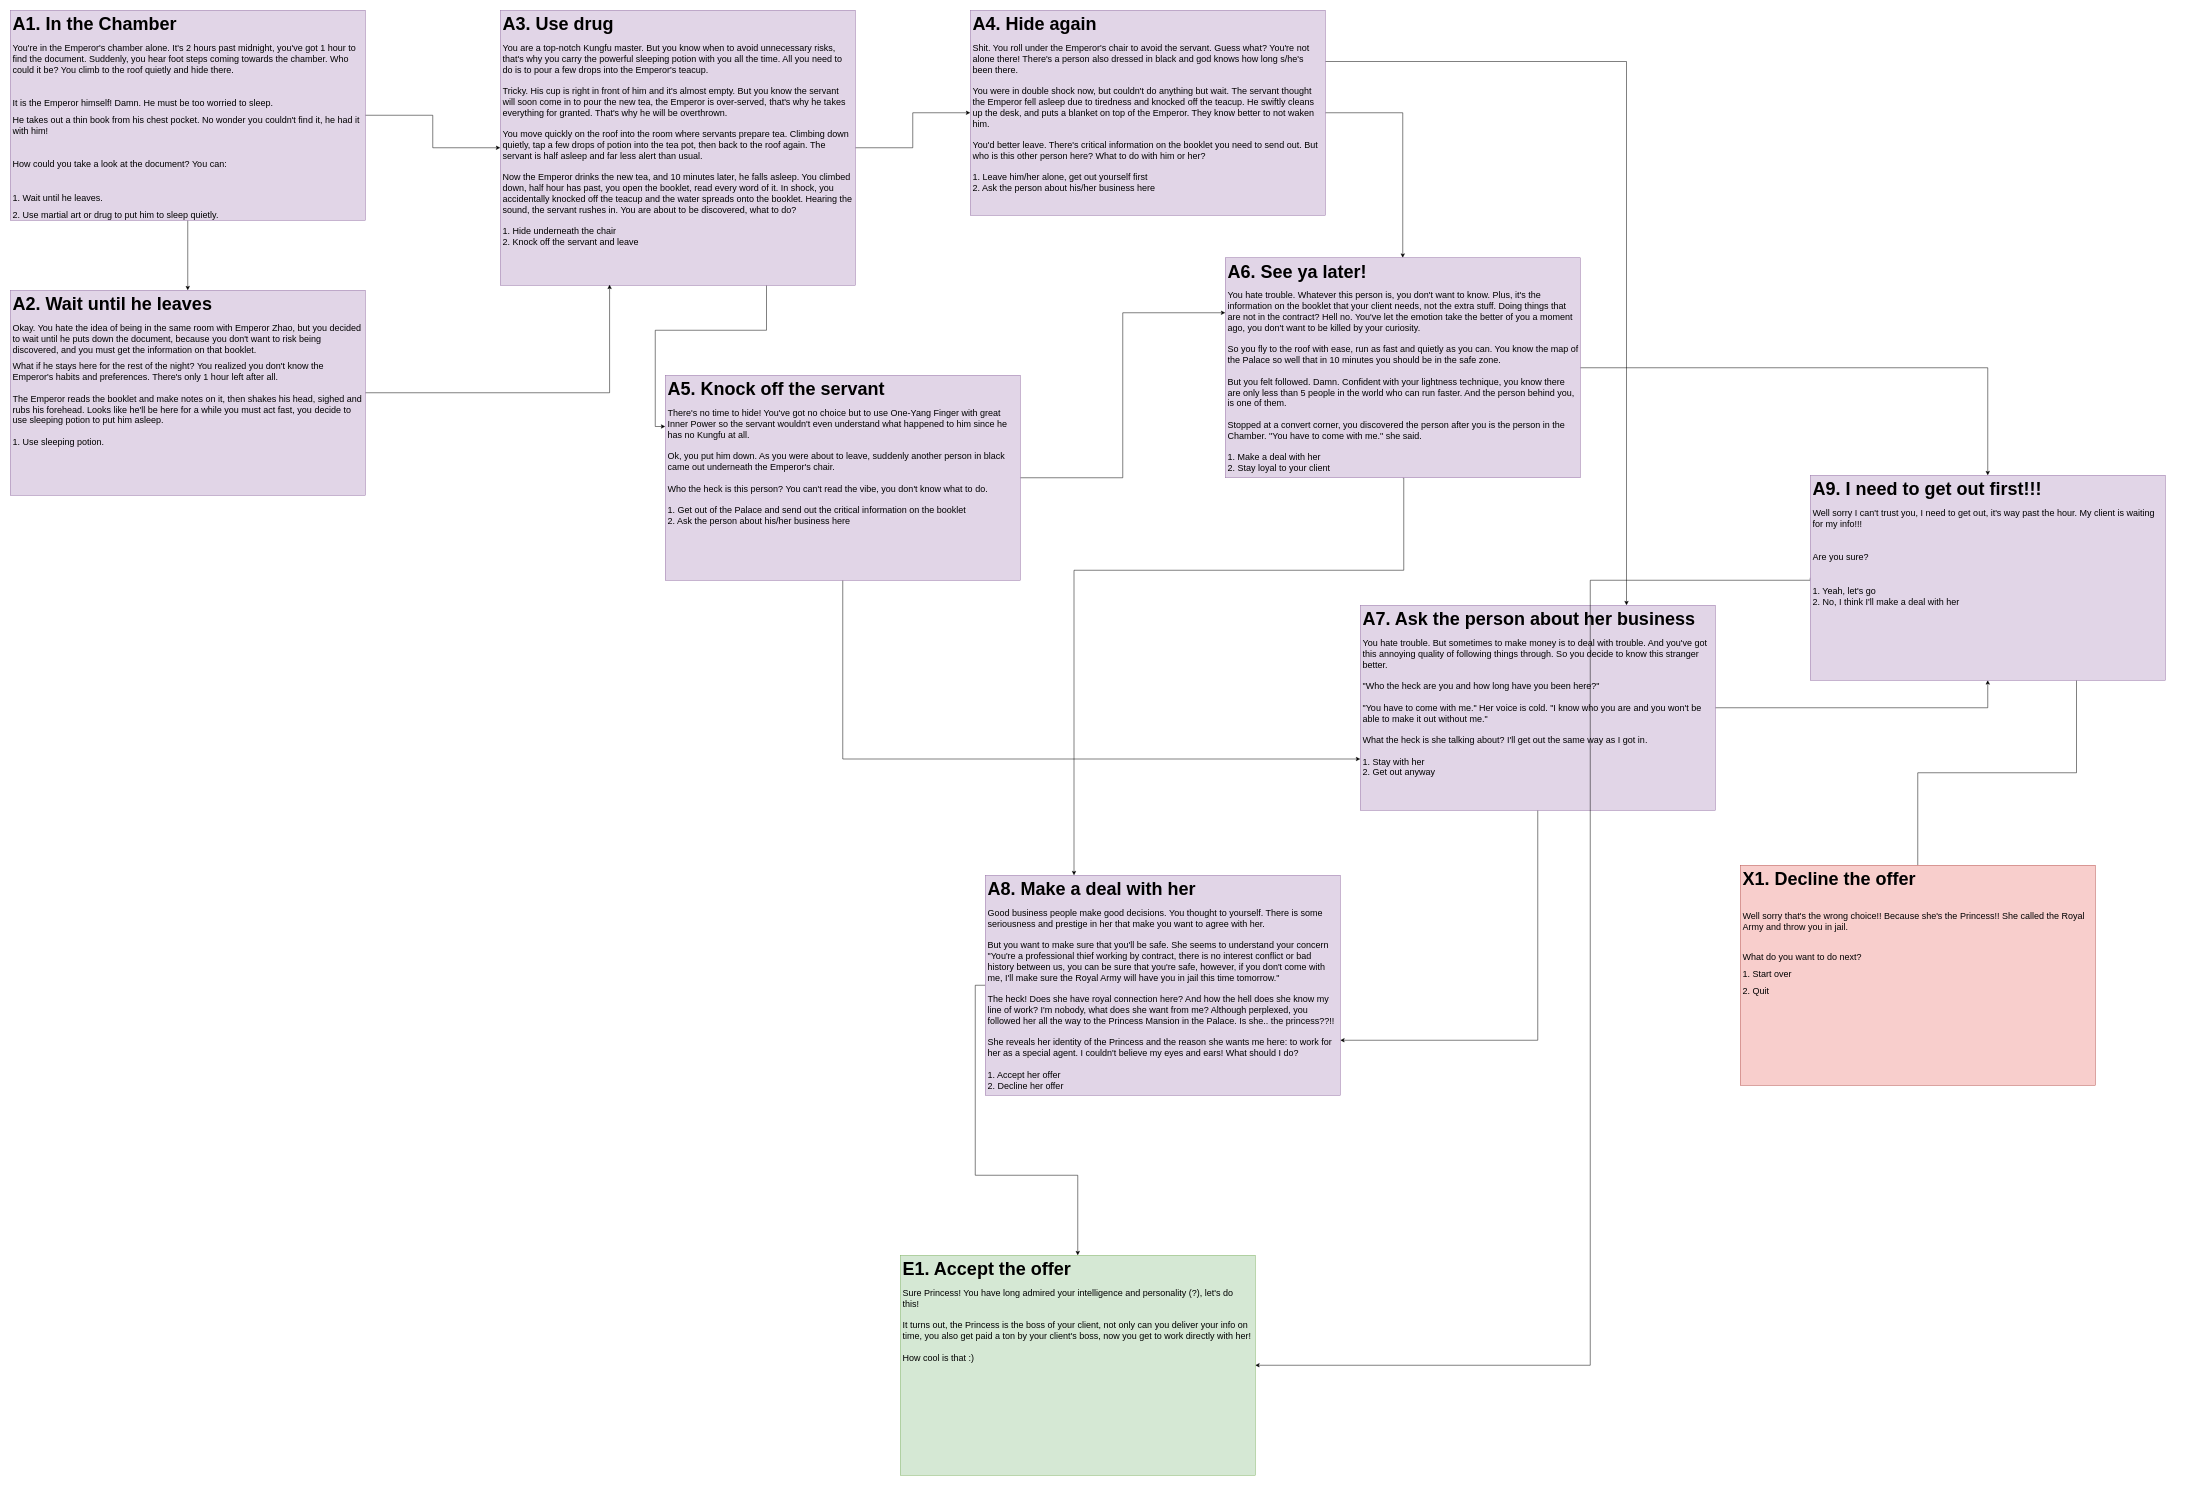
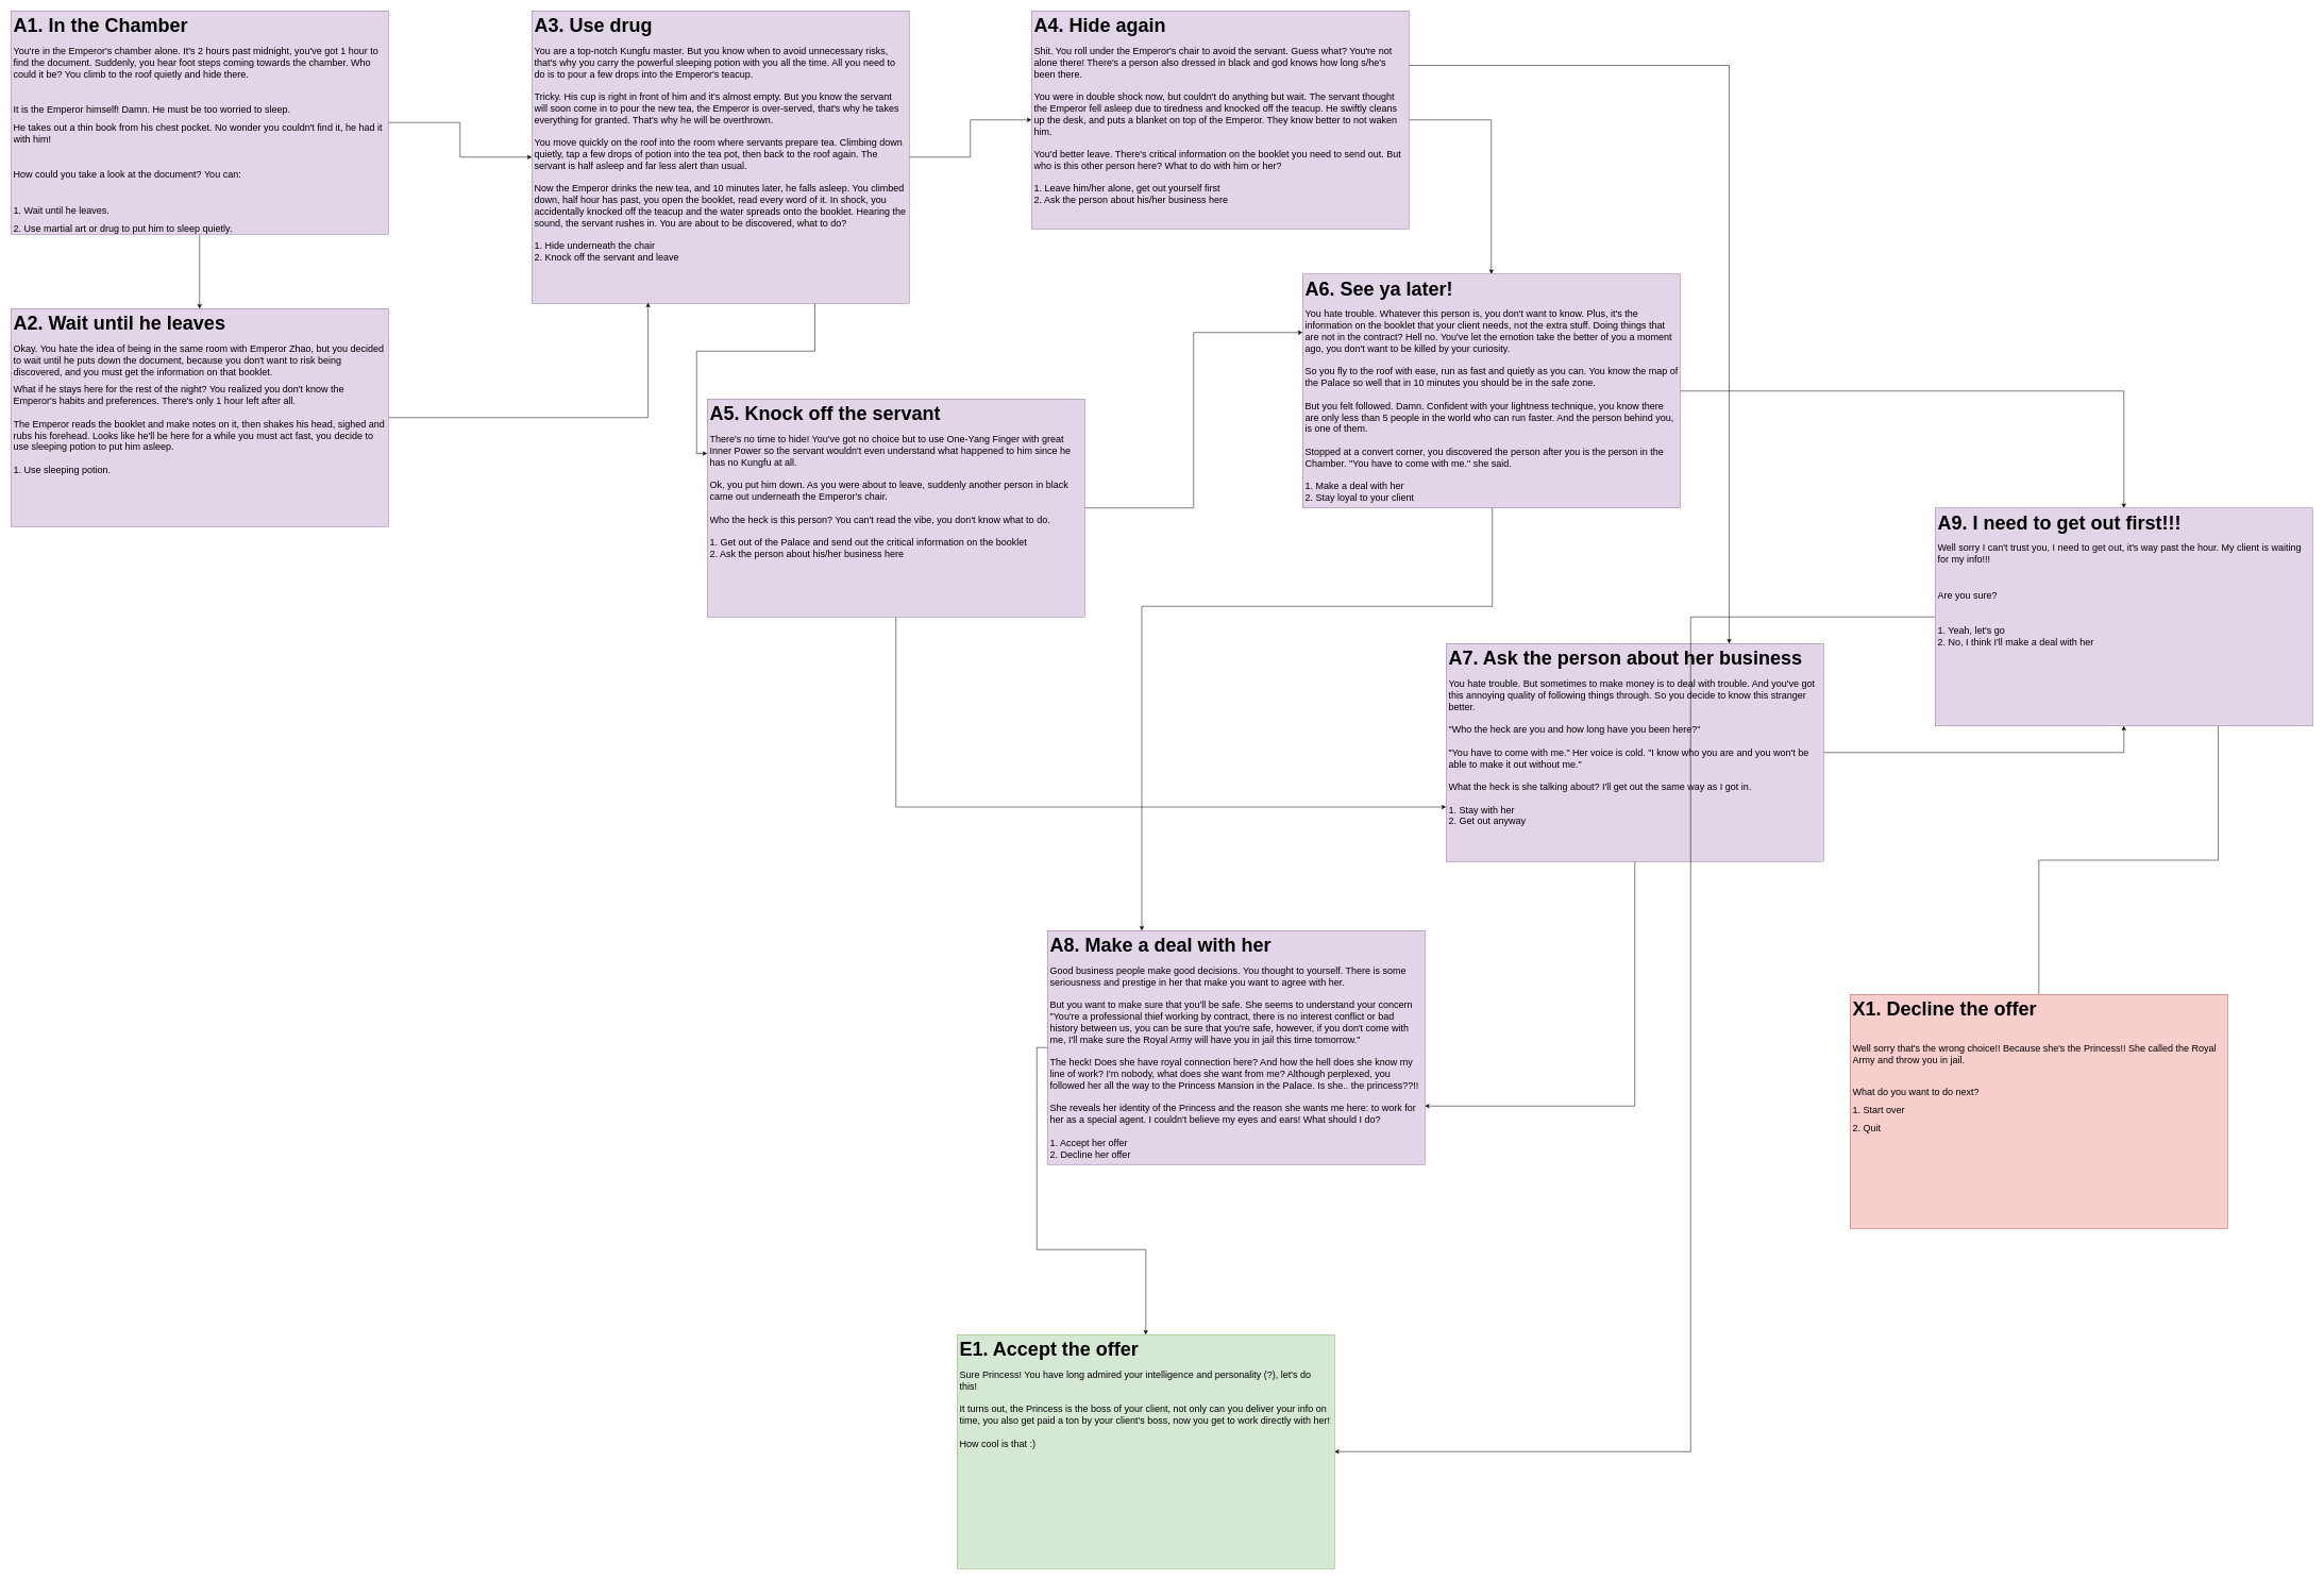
- <mxCell id="26" value="&lt;h1&gt;&lt;span style=&quot;font-size: 36px&quot;&gt;A9. I need to get out first!!!&lt;/span&gt;&lt;/h1&gt;&lt;p&gt;&lt;span style=&quot;font-size: 18px&quot;&gt;Well sorry I can't trust you, I need to get out, it's way past the hour. My client is waiting for my info!!!&lt;/span&gt;&lt;/p&gt;&lt;p&gt;&lt;span style=&quot;font-size: 18px&quot;&gt;&lt;br&gt;&lt;/span&gt;&lt;/p&gt;&lt;p&gt;&lt;span style=&quot;font-size: 18px&quot;&gt;Are you sure?&lt;/span&gt;&lt;/p&gt;&lt;p&gt;&lt;span style=&quot;font-size: 18px&quot;&gt;&lt;br&gt;&lt;/span&gt;&lt;/p&gt;&lt;p&gt;&lt;span style=&quot;font-size: 18px&quot;&gt;1. Yeah, let's go&lt;br&gt;2. No, I think I'll make a deal with her&lt;/span&gt;&lt;/p&gt;" style="text;html=1;strokeColor=#9673a6;fillColor=#e1d5e7;spacing=5;spacingTop=-20;whiteSpace=wrap;overflow=hidden;rounded=0;" vertex="1" parent="1"><mxGeometry x="3620" y="950" width="710" height="410" as="geometry" /></mxCell>
+ <mxCell id="26" value="&lt;h1&gt;&lt;span style=&quot;font-size: 36px&quot;&gt;A9. I need to get out first!!!&lt;/span&gt;&lt;/h1&gt;&lt;p&gt;&lt;span style=&quot;font-size: 18px&quot;&gt;Well sorry I can't trust you, I need to get out, it's way past the hour. My client is waiting for my info!!!&lt;/span&gt;&lt;/p&gt;&lt;p&gt;&lt;span style=&quot;font-size: 18px&quot;&gt;&lt;br&gt;&lt;/span&gt;&lt;/p&gt;&lt;p&gt;&lt;span style=&quot;font-size: 18px&quot;&gt;Are you sure?&lt;/span&gt;&lt;/p&gt;&lt;p&gt;&lt;span style=&quot;font-size: 18px&quot;&gt;&lt;br&gt;&lt;/span&gt;&lt;/p&gt;&lt;p&gt;&lt;span style=&quot;font-size: 18px&quot;&gt;1. Yeah, let's go&lt;br&gt;2. No, I think I'll make a deal with her&lt;/span&gt;&lt;/p&gt;" style="text;html=1;strokeColor=#9673a6;fillColor=#e1d5e7;spacing=5;spacingTop=-20;whiteSpace=wrap;overflow=hidden;rounded=0;" vertex="1" parent="1"><mxGeometry x="3640" y="955" width="710" height="410" as="geometry" /></mxCell>
- <mxCell id="28" value="&lt;h1&gt;&lt;span style=&quot;font-size: 36px&quot;&gt;X1. Decline the offer&lt;/span&gt;&lt;/h1&gt;&lt;p&gt;&lt;br&gt;&lt;/p&gt;&lt;p&gt;&lt;span style=&quot;font-size: 18px&quot;&gt;Well sorry that's the wrong choice!! Because she's the Princess!! She called the Royal Army and throw you in jail.&lt;/span&gt;&lt;/p&gt;&lt;p&gt;&lt;br&gt;&lt;/p&gt;&lt;p&gt;&lt;span style=&quot;font-size: 18px&quot;&gt;What do you want to do next?&lt;/span&gt;&lt;/p&gt;&lt;p&gt;&lt;span style=&quot;font-size: 18px&quot;&gt;1. Start over&lt;/span&gt;&lt;/p&gt;&lt;p&gt;&lt;span style=&quot;font-size: 18px&quot;&gt;2. Quit&lt;/span&gt;&lt;/p&gt;" style="text;html=1;strokeColor=#b85450;fillColor=#f8cecc;spacing=5;spacingTop=-20;whiteSpace=wrap;overflow=hidden;rounded=0;" vertex="1" parent="1"><mxGeometry x="3480" y="1730" width="710" height="440" as="geometry" /></mxCell>
+ <mxCell id="28" value="&lt;h1&gt;&lt;span style=&quot;font-size: 36px&quot;&gt;X1. Decline the offer&lt;/span&gt;&lt;/h1&gt;&lt;p&gt;&lt;br&gt;&lt;/p&gt;&lt;p&gt;&lt;span style=&quot;font-size: 18px&quot;&gt;Well sorry that's the wrong choice!! Because she's the Princess!! She called the Royal Army and throw you in jail.&lt;/span&gt;&lt;/p&gt;&lt;p&gt;&lt;br&gt;&lt;/p&gt;&lt;p&gt;&lt;span style=&quot;font-size: 18px&quot;&gt;What do you want to do next?&lt;/span&gt;&lt;/p&gt;&lt;p&gt;&lt;span style=&quot;font-size: 18px&quot;&gt;1. Start over&lt;/span&gt;&lt;/p&gt;&lt;p&gt;&lt;span style=&quot;font-size: 18px&quot;&gt;2. Quit&lt;/span&gt;&lt;/p&gt;" style="text;html=1;strokeColor=#b85450;fillColor=#f8cecc;spacing=5;spacingTop=-20;whiteSpace=wrap;overflow=hidden;rounded=0;" vertex="1" parent="1"><mxGeometry x="3480" y="1870" width="710" height="440" as="geometry" /></mxCell>
